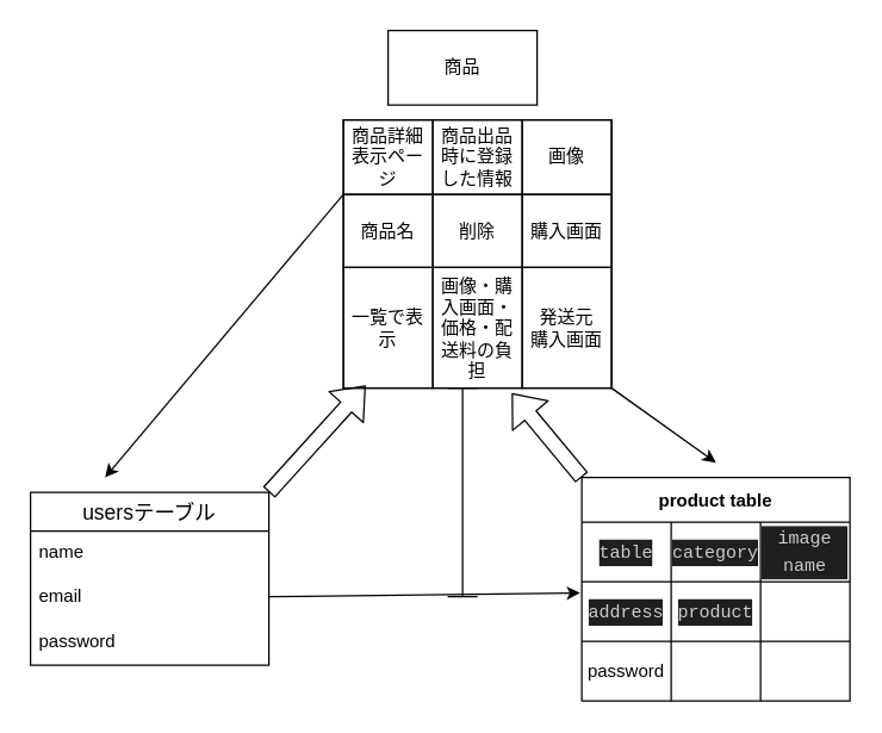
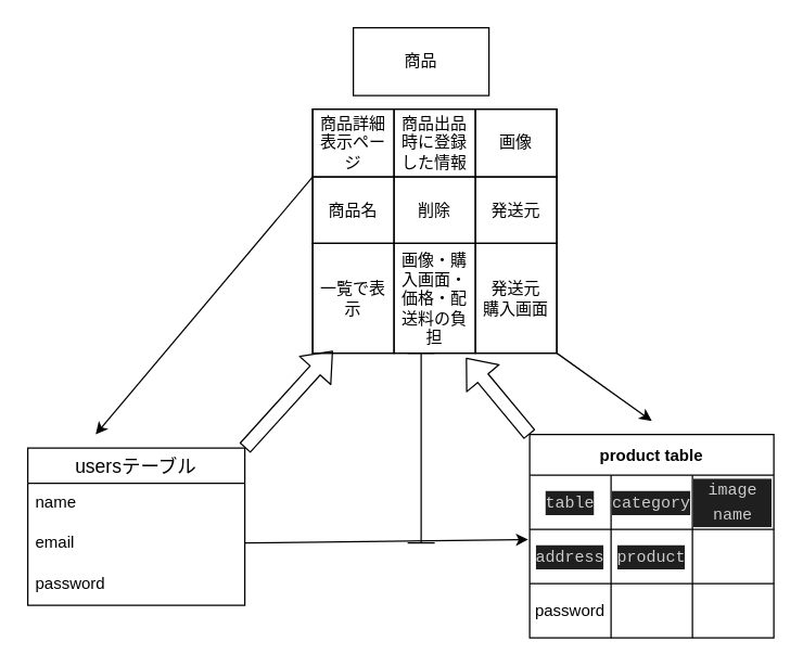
- <mxCell id="30" value="購入画面" style="connectable=0;recursiveResize=0;strokeColor=inherit;fillColor=none;align=center;whiteSpace=wrap;html=1;" vertex="1" parent="27"><mxGeometry x="120" width="60" height="49" as="geometry"><mxRectangle width="60" height="49" as="alternateBounds" /></mxGeometry></mxCell>
+ <mxCell id="30" value="発送元" style="connectable=0;recursiveResize=0;strokeColor=inherit;fillColor=none;align=center;whiteSpace=wrap;html=1;" vertex="1" parent="27"><mxGeometry x="120" width="60" height="49" as="geometry"><mxRectangle width="60" height="49" as="alternateBounds" /></mxGeometry></mxCell>
